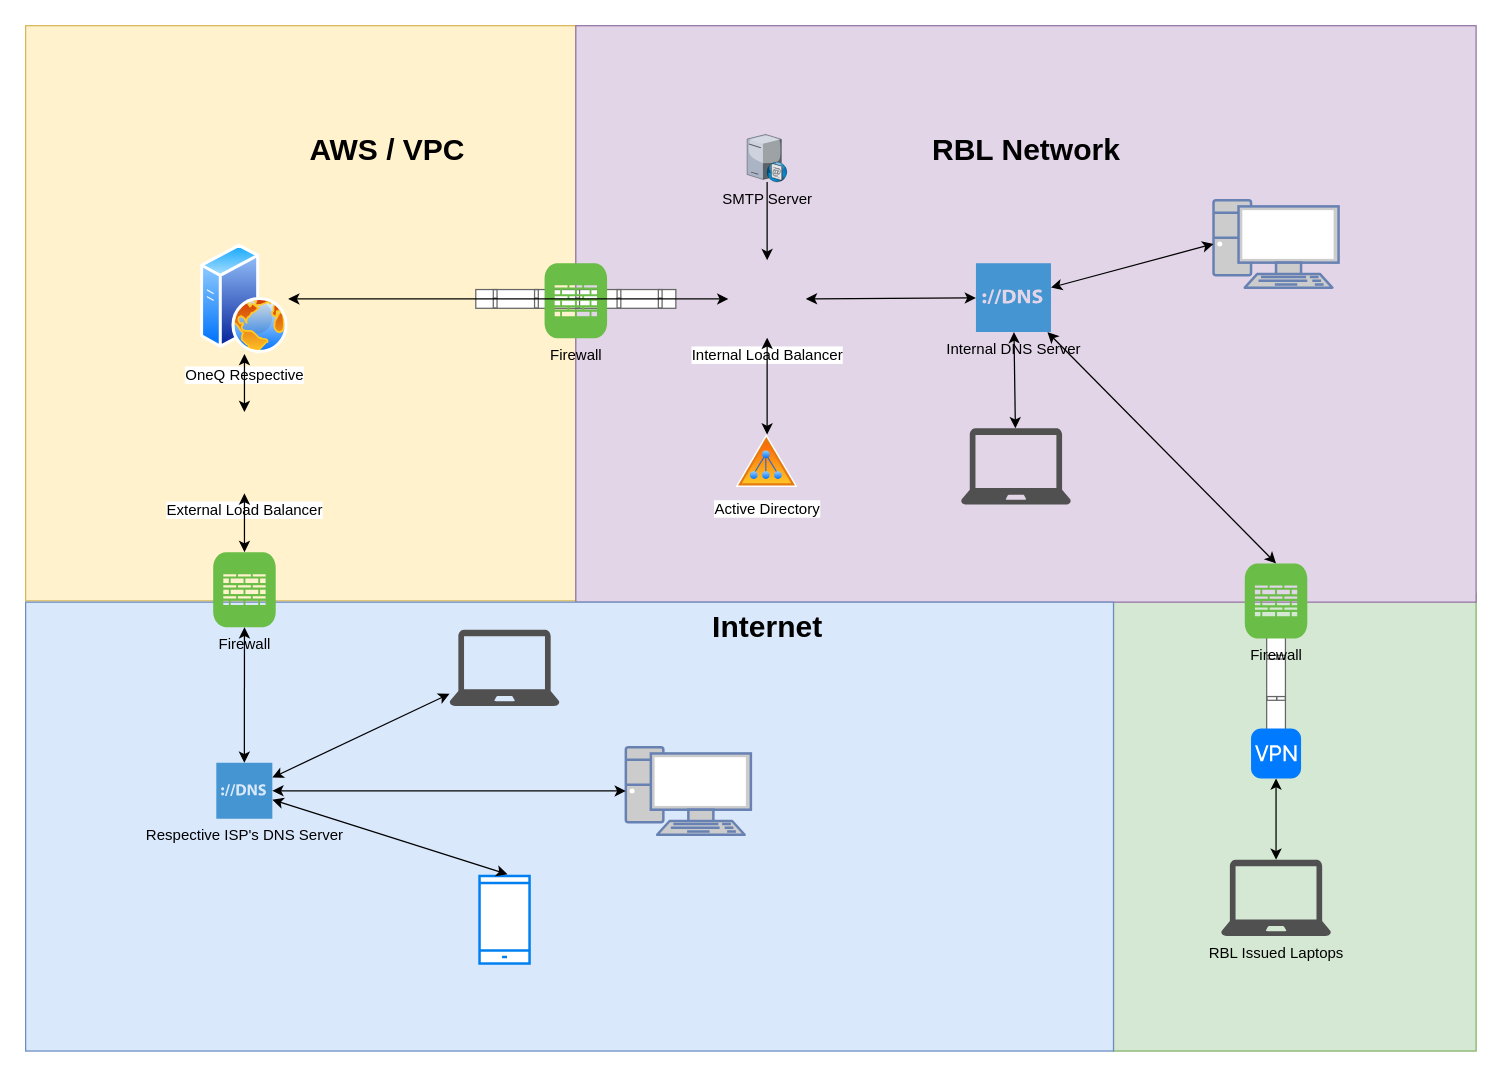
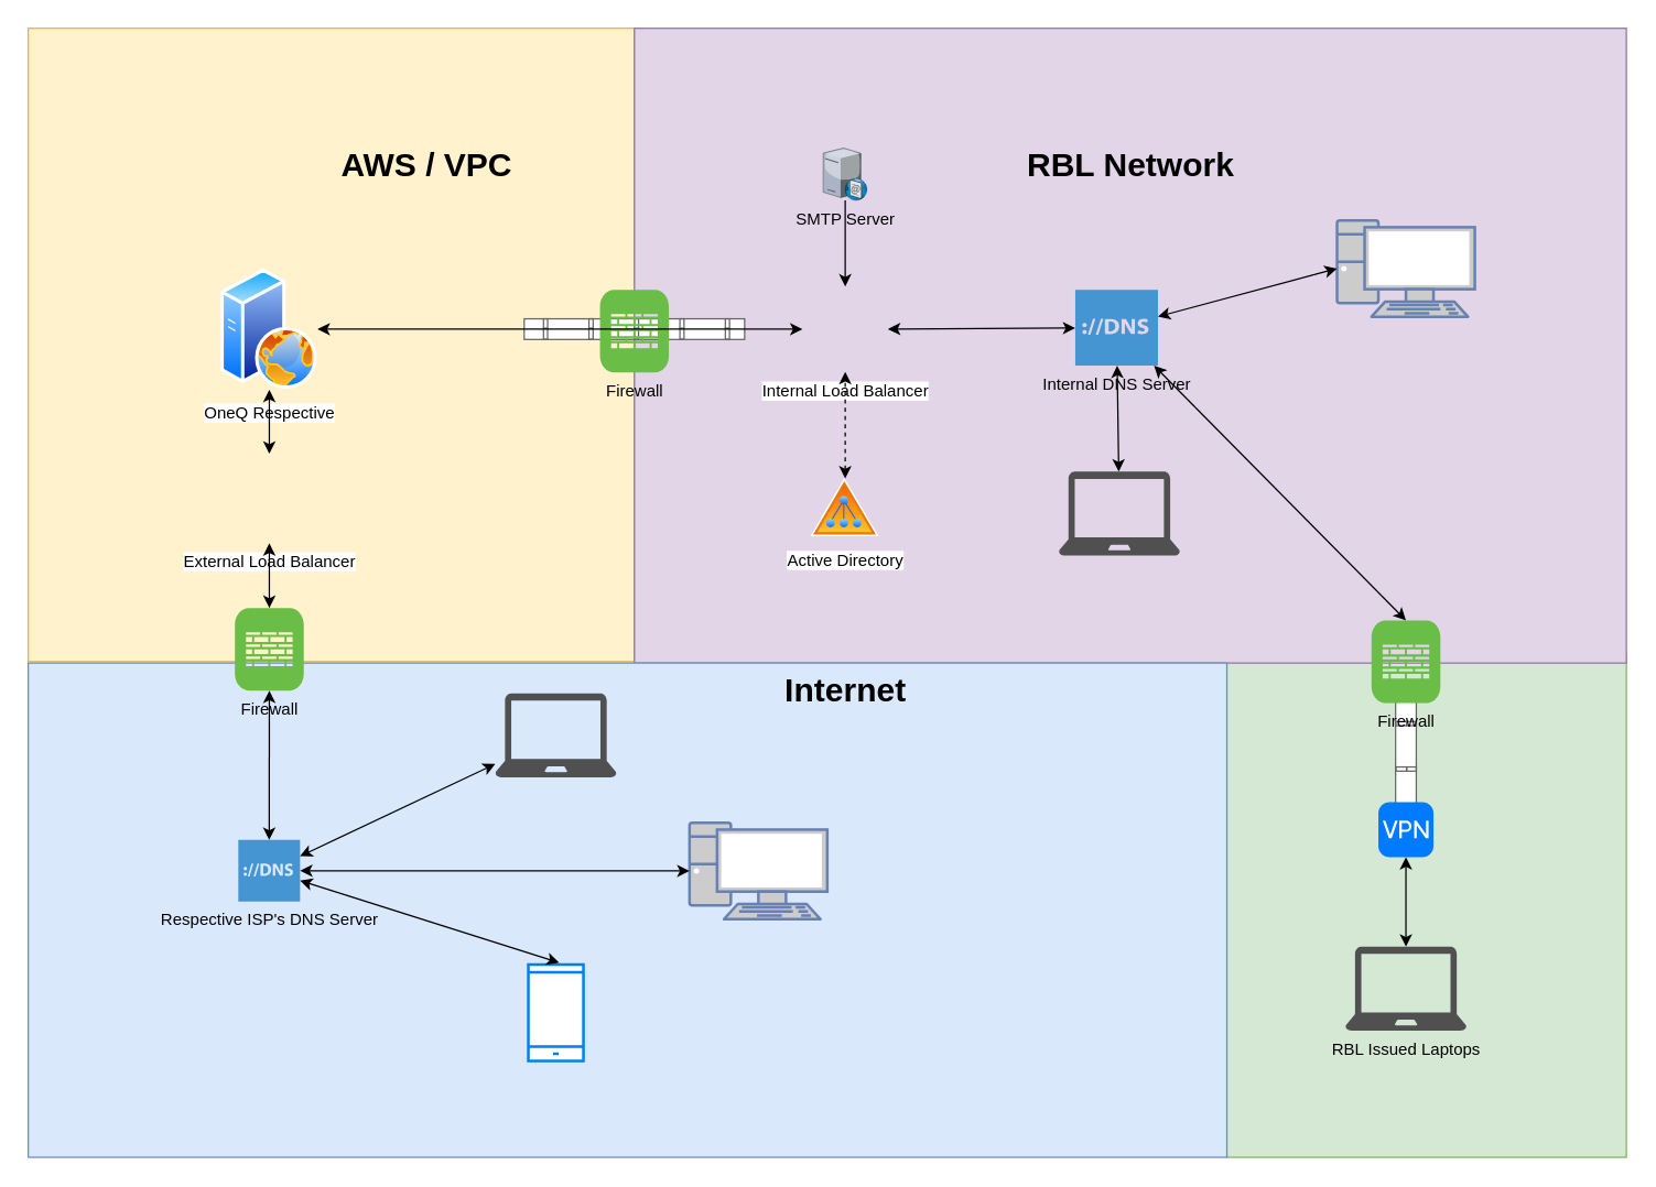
- <mxCell id="32" value="" style="endArrow=classic;startArrow=classic;html=1;entryX=0.5;entryY=1;entryDx=0;entryDy=0;exitX=0.5;exitY=0;exitDx=0;exitDy=0;" parent="1" source="31" target="10" edge="1"><mxGeometry width="50" height="50" relative="1" as="geometry"><mxPoint x="420" y="850" as="sourcePoint" /><mxPoint x="470" y="800" as="targetPoint" /></mxGeometry></mxCell>
+ <mxCell id="32" value="" style="endArrow=classic;startArrow=classic;html=1;entryX=0.5;entryY=1;entryDx=0;entryDy=0;exitX=0.5;exitY=0;exitDx=0;exitDy=0;dashed=1;" parent="1" source="31" target="10" edge="1"><mxGeometry width="50" height="50" relative="1" as="geometry"><mxPoint x="420" y="850" as="sourcePoint" /><mxPoint x="470" y="800" as="targetPoint" /></mxGeometry></mxCell>
